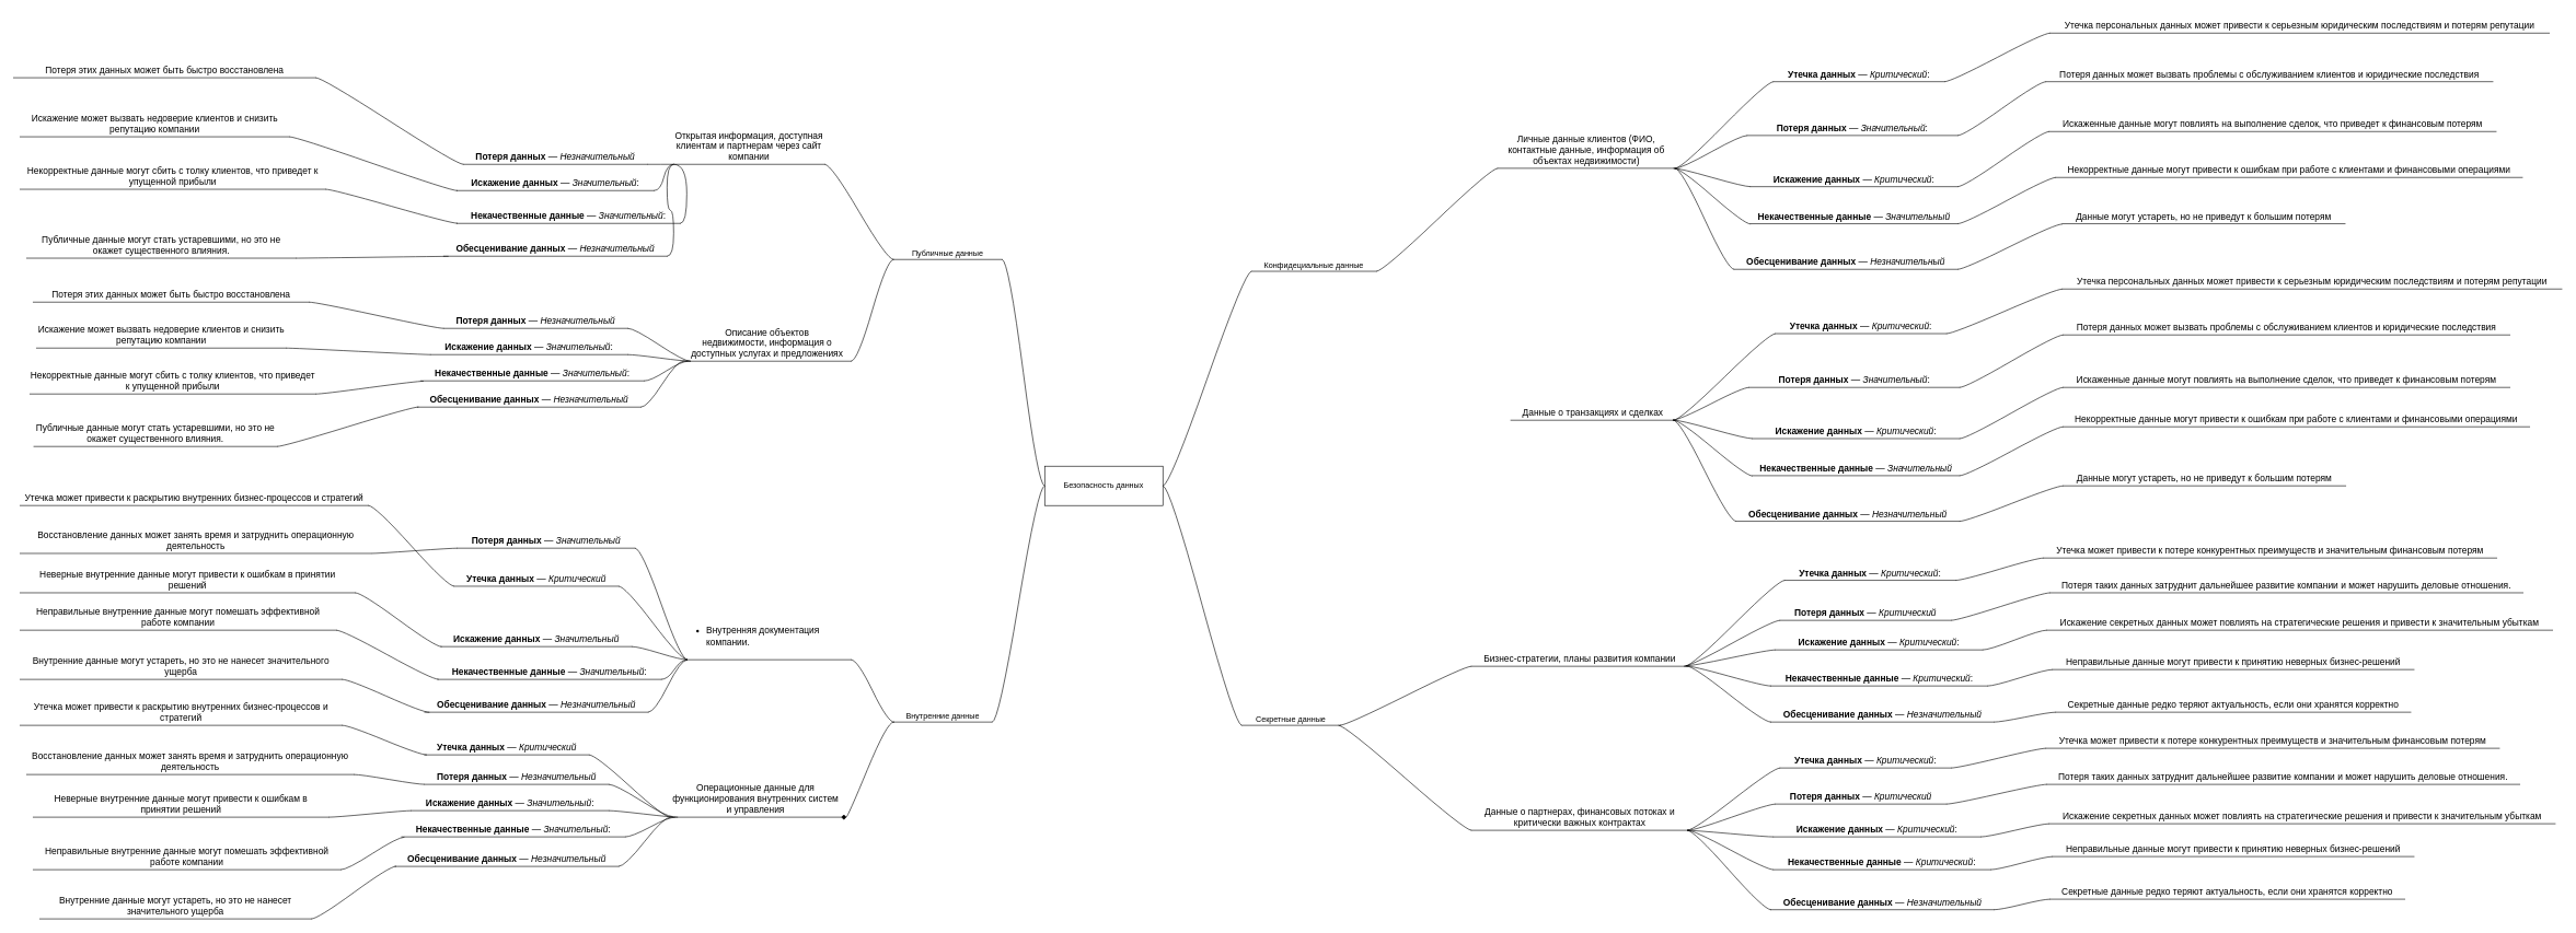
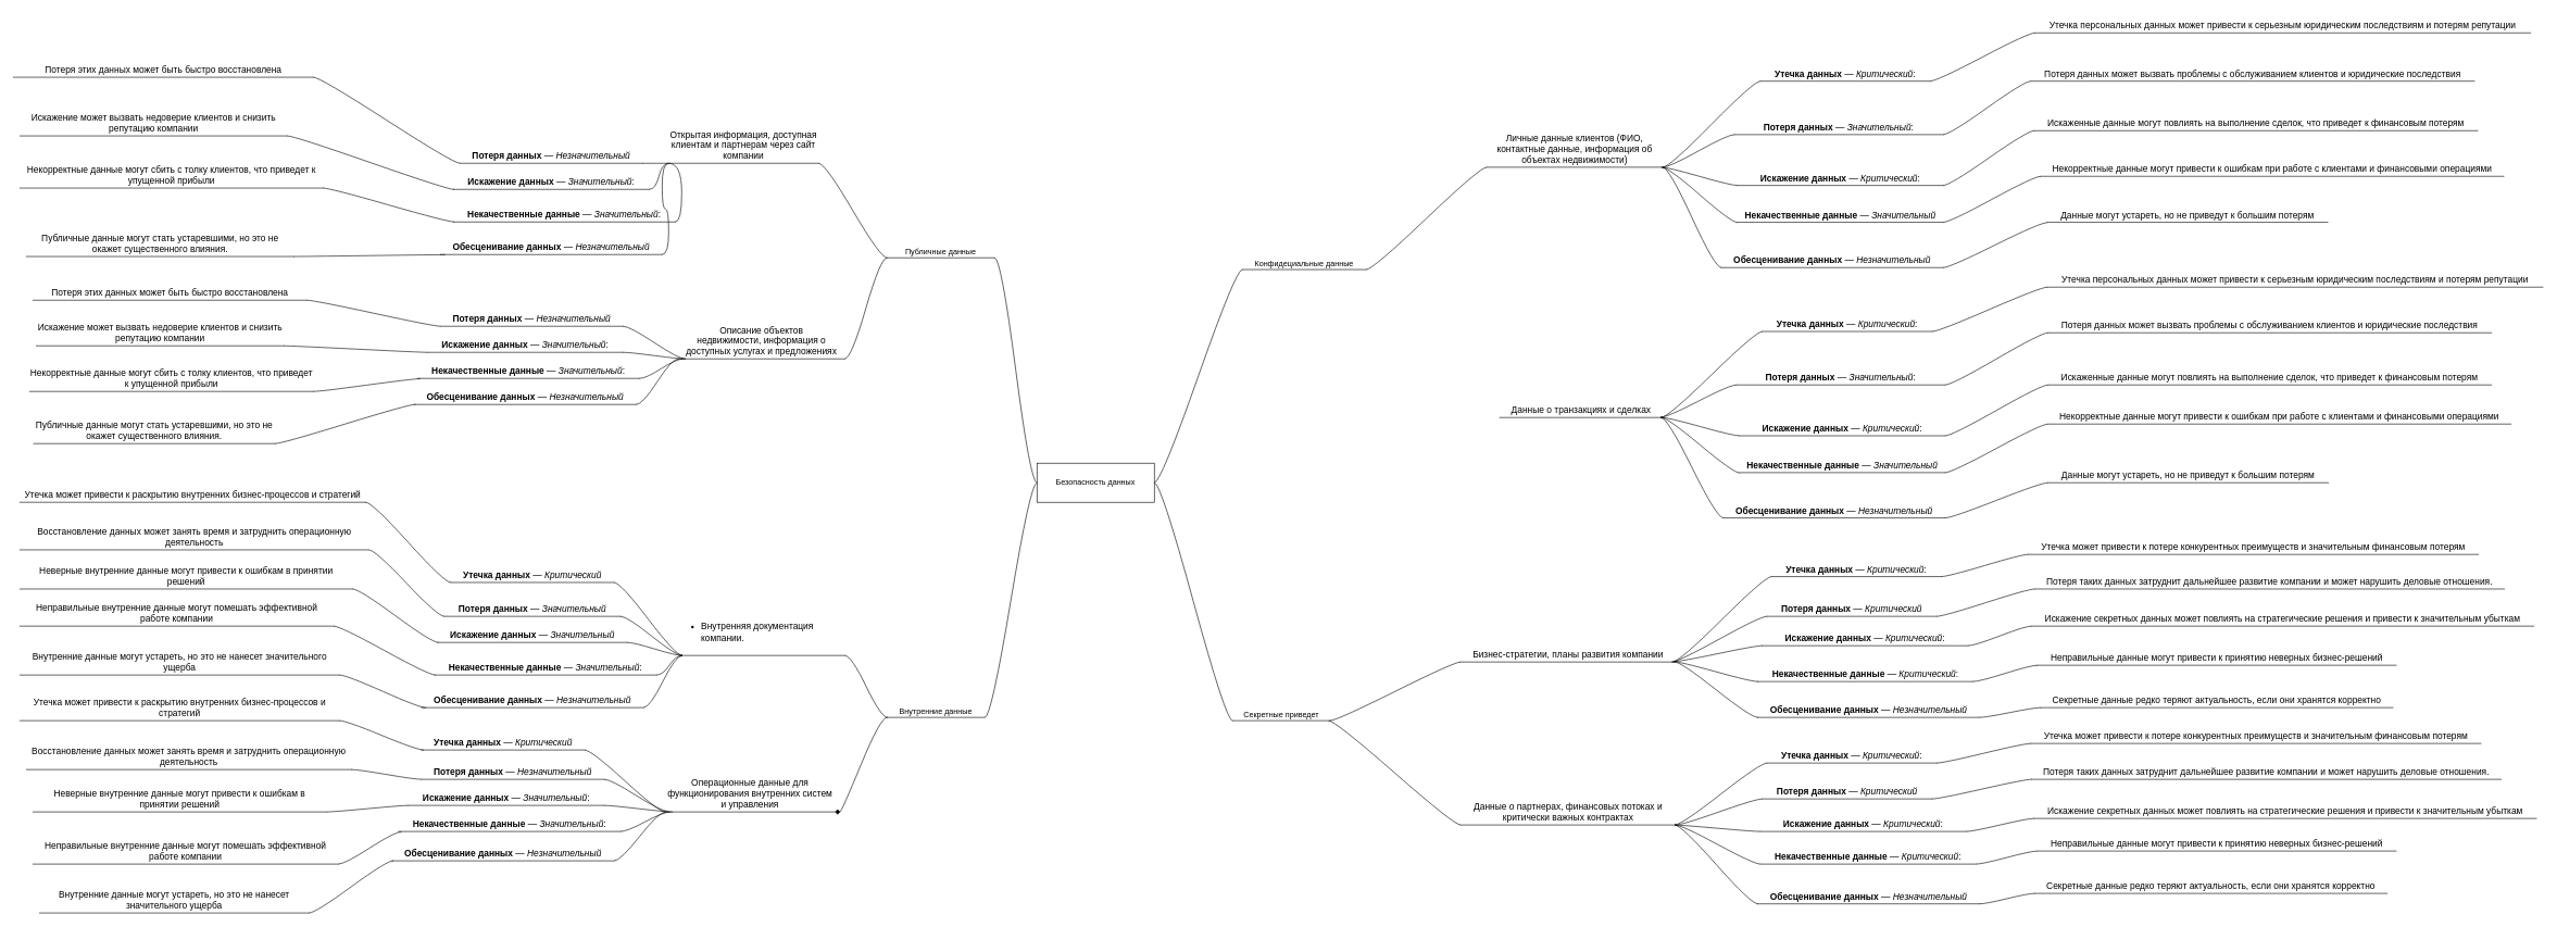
- <mxCell id="45" value="&lt;strong style=&quot;box-sizing: border-box; font-family: Helvetica, Arial, freesans, sans-serif; font-size: 14px; text-align: left;&quot;&gt;Потеря данных&lt;/strong&gt;&lt;span style=&quot;font-family: Helvetica, Arial, freesans, sans-serif; font-size: 14px; text-align: left;&quot;&gt;&amp;nbsp;—&amp;nbsp;&lt;/span&gt;&lt;em style=&quot;box-sizing: border-box; font-family: Helvetica, Arial, freesans, sans-serif; font-size: 14px; text-align: left;&quot;&gt;Значительный&lt;/em&gt;" style="whiteSpace=wrap;html=1;shape=partialRectangle;top=0;left=0;bottom=1;right=0;points=[[0,1],[1,1]];fillColor=none;align=center;verticalAlign=bottom;routingCenterY=0.5;snapToPoint=1;recursiveResize=0;autosize=1;treeFolding=1;treeMoving=1;newEdgeStyle={&quot;edgeStyle&quot;:&quot;entityRelationEdgeStyle&quot;,&quot;startArrow&quot;:&quot;none&quot;,&quot;endArrow&quot;:&quot;none&quot;,&quot;segment&quot;:10,&quot;curved&quot;:1,&quot;sourcePerimeterSpacing&quot;:0,&quot;targetPerimeterSpacing&quot;:0};labelBackgroundColor=none;fontColor=default;" parent="1" vertex="1"><mxGeometry x="696" y="805" width="270" height="30" as="geometry" /></mxCell>
+ <mxCell id="45" value="&lt;strong style=&quot;box-sizing: border-box; font-family: Helvetica, Arial, freesans, sans-serif; font-size: 14px; text-align: left;&quot;&gt;Потеря данных&lt;/strong&gt;&lt;span style=&quot;font-family: Helvetica, Arial, freesans, sans-serif; font-size: 14px; text-align: left;&quot;&gt;&amp;nbsp;—&amp;nbsp;&lt;/span&gt;&lt;em style=&quot;box-sizing: border-box; font-family: Helvetica, Arial, freesans, sans-serif; font-size: 14px; text-align: left;&quot;&gt;Значительный&lt;/em&gt;" style="whiteSpace=wrap;html=1;shape=partialRectangle;top=0;left=0;bottom=1;right=0;points=[[0,1],[1,1]];fillColor=none;align=center;verticalAlign=bottom;routingCenterY=0.5;snapToPoint=1;recursiveResize=0;autosize=1;treeFolding=1;treeMoving=1;newEdgeStyle={&quot;edgeStyle&quot;:&quot;entityRelationEdgeStyle&quot;,&quot;startArrow&quot;:&quot;none&quot;,&quot;endArrow&quot;:&quot;none&quot;,&quot;segment&quot;:10,&quot;curved&quot;:1,&quot;sourcePerimeterSpacing&quot;:0,&quot;targetPerimeterSpacing&quot;:0};labelBackgroundColor=none;fontColor=default;" parent="1" vertex="1"><mxGeometry x="681" y="915" width="270" height="30" as="geometry" /></mxCell>
- <mxCell id="89" value="Секретные данные" style="whiteSpace=wrap;html=1;shape=partialRectangle;top=0;left=0;bottom=1;right=0;points=[[0,1],[1,1]];fillColor=none;align=center;verticalAlign=bottom;routingCenterY=0.5;snapToPoint=1;recursiveResize=0;autosize=1;treeFolding=1;treeMoving=1;newEdgeStyle={&quot;edgeStyle&quot;:&quot;entityRelationEdgeStyle&quot;,&quot;startArrow&quot;:&quot;none&quot;,&quot;endArrow&quot;:&quot;none&quot;,&quot;segment&quot;:10,&quot;curved&quot;:1,&quot;sourcePerimeterSpacing&quot;:0,&quot;targetPerimeterSpacing&quot;:0};" parent="1" vertex="1"><mxGeometry x="1890" y="1075" width="150" height="30" as="geometry" /></mxCell>
+ <mxCell id="89" value="Секретные приведет" style="whiteSpace=wrap;html=1;shape=partialRectangle;top=0;left=0;bottom=1;right=0;points=[[0,1],[1,1]];fillColor=none;align=center;verticalAlign=bottom;routingCenterY=0.5;snapToPoint=1;recursiveResize=0;autosize=1;treeFolding=1;treeMoving=1;newEdgeStyle={&quot;edgeStyle&quot;:&quot;entityRelationEdgeStyle&quot;,&quot;startArrow&quot;:&quot;none&quot;,&quot;endArrow&quot;:&quot;none&quot;,&quot;segment&quot;:10,&quot;curved&quot;:1,&quot;sourcePerimeterSpacing&quot;:0,&quot;targetPerimeterSpacing&quot;:0};" parent="1" vertex="1"><mxGeometry x="1890" y="1075" width="150" height="30" as="geometry" /></mxCell>
